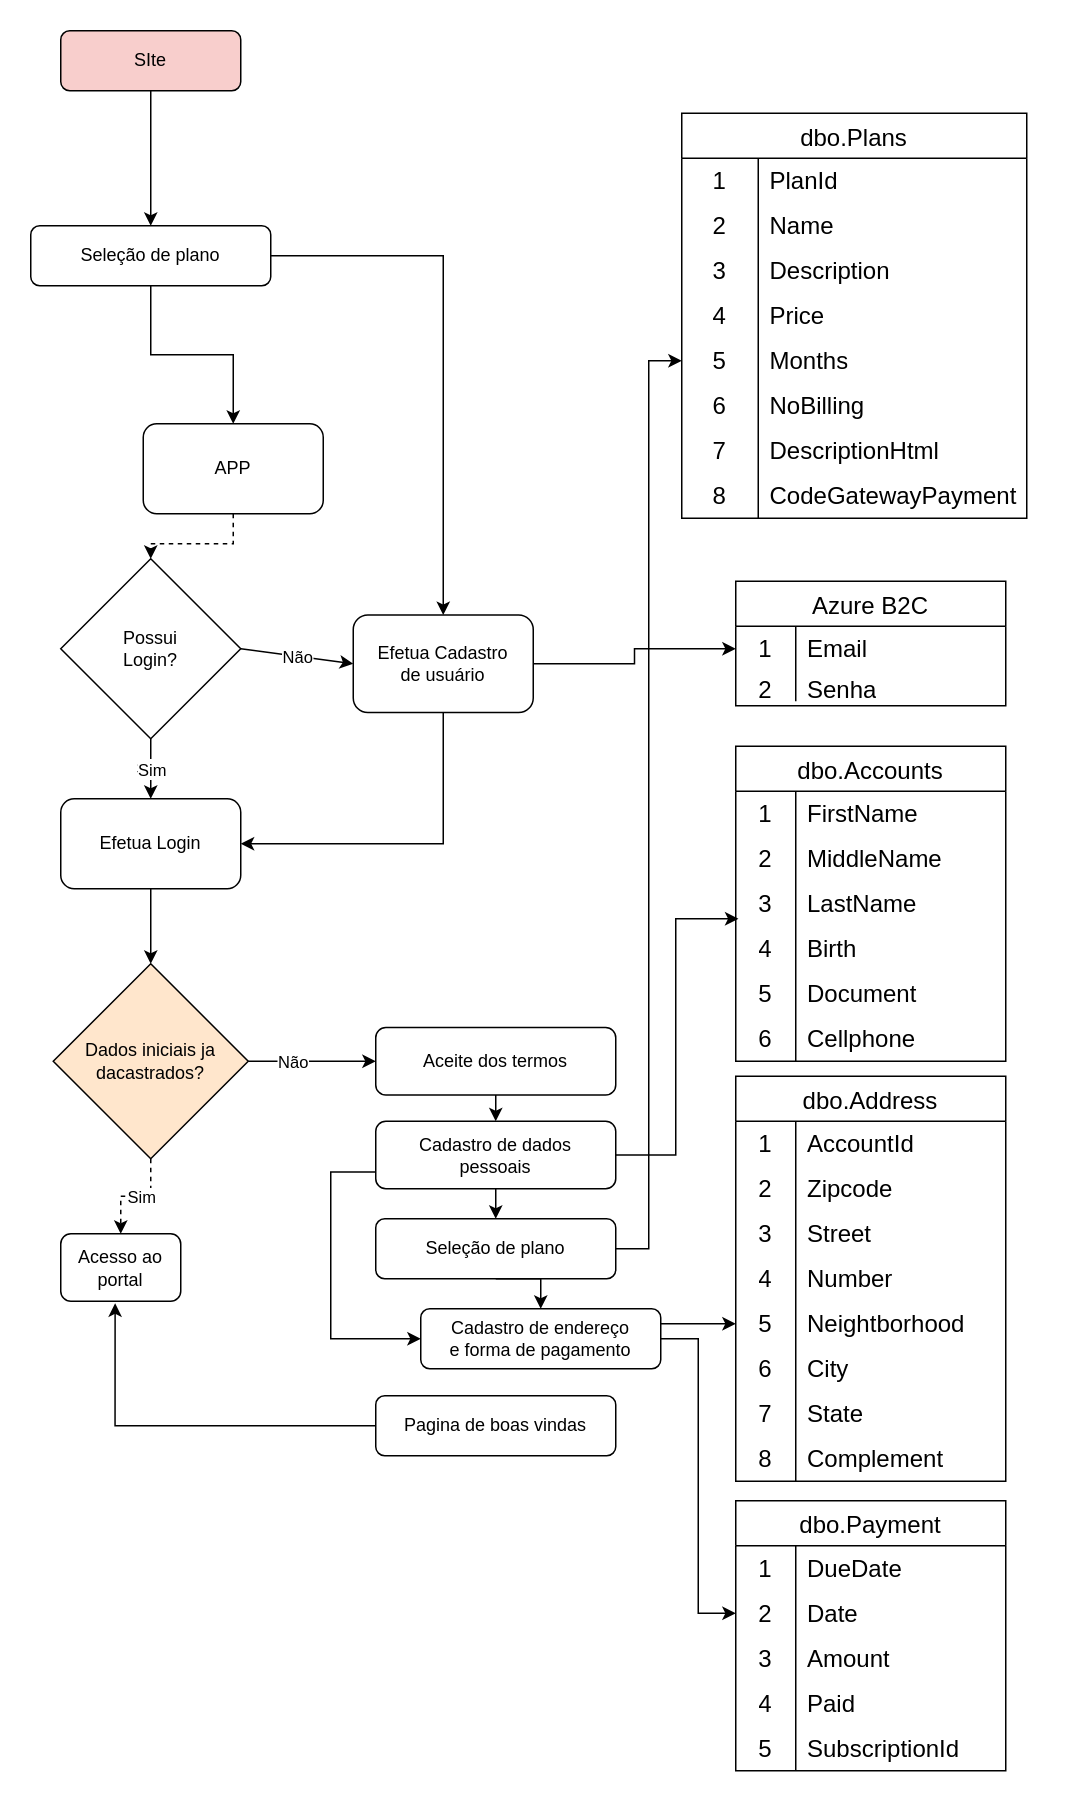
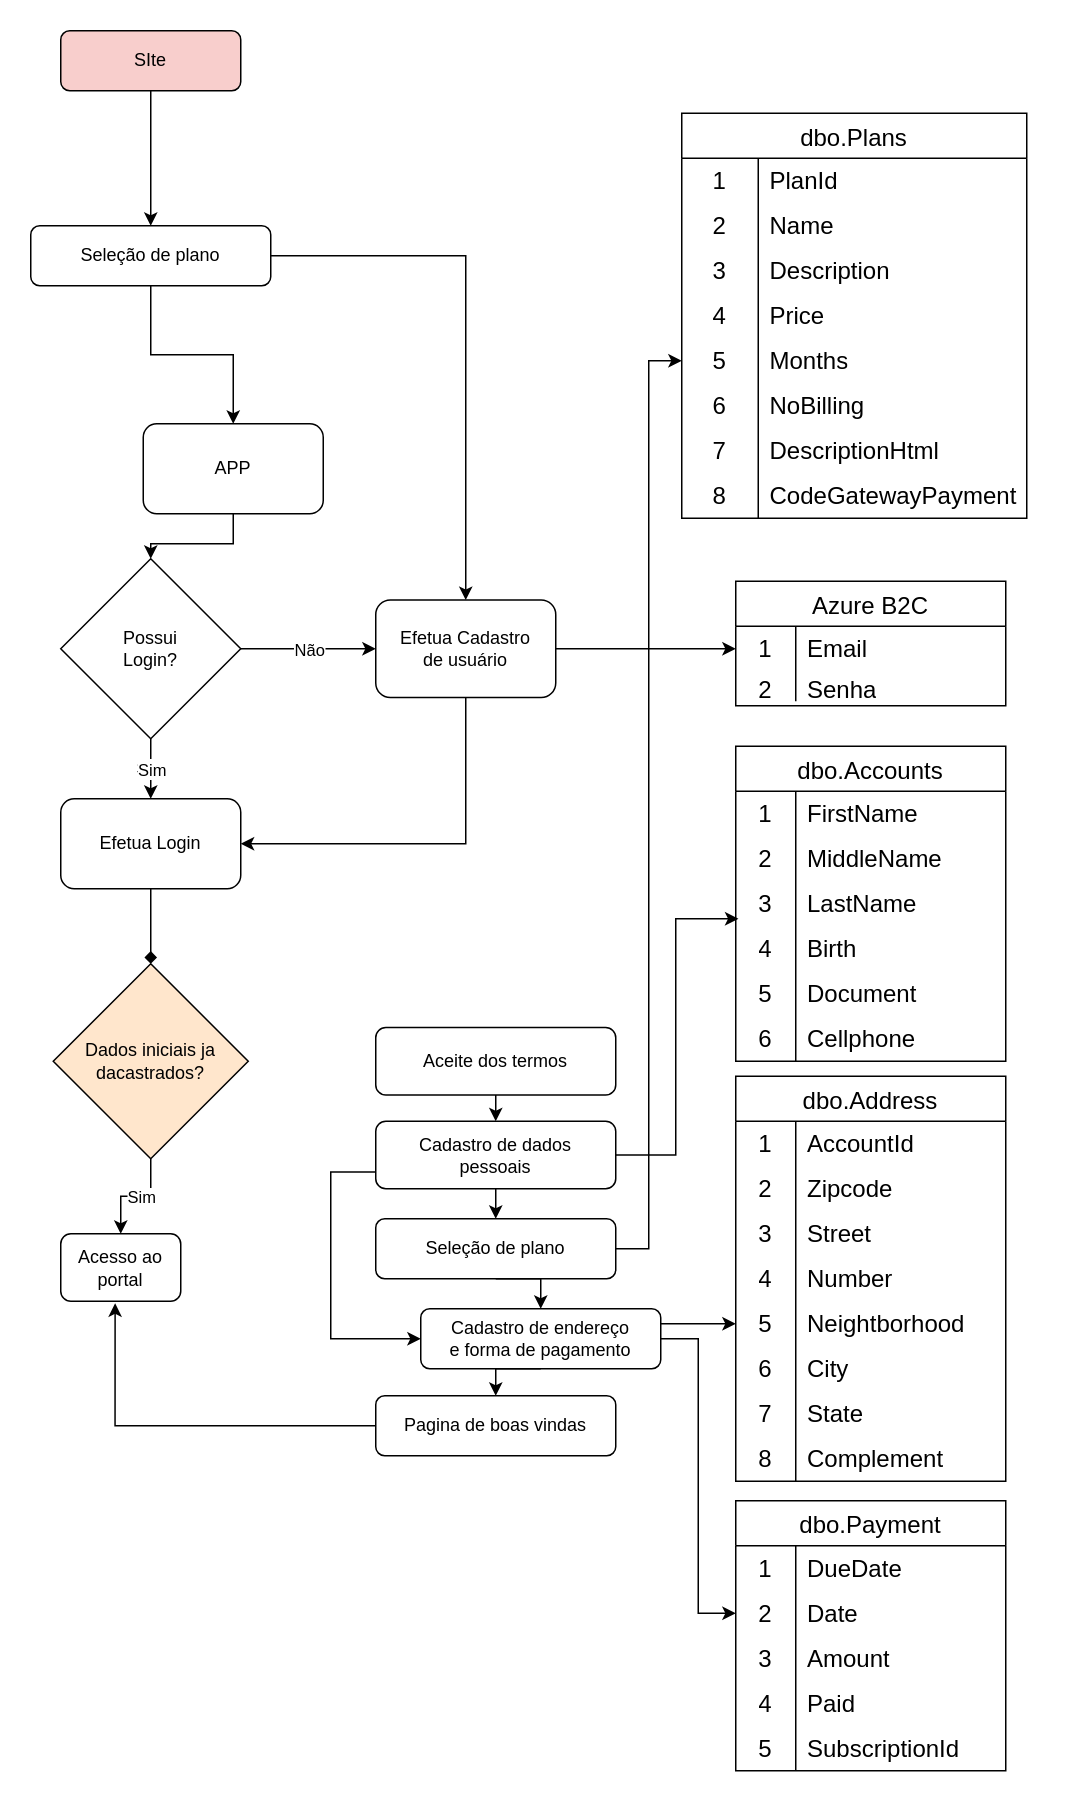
- <mxCell id="4" style="edgeStyle=orthogonalEdgeStyle;rounded=0;orthogonalLoop=1;jettySize=auto;html=1;exitX=0.5;exitY=1;exitDx=0;exitDy=0;entryX=0.5;entryY=0;entryDx=0;entryDy=0;dashed=1;" parent="1" source="5" target="6" edge="1"><mxGeometry relative="1" as="geometry" /></mxCell>
+ <mxCell id="4" style="edgeStyle=orthogonalEdgeStyle;rounded=0;orthogonalLoop=1;jettySize=auto;html=1;exitX=0.5;exitY=1;exitDx=0;exitDy=0;entryX=0.5;entryY=0;entryDx=0;entryDy=0;" parent="1" source="5" target="6" edge="1"><mxGeometry relative="1" as="geometry" /></mxCell>
- <mxCell id="12" value="Efetua Cadastro&lt;br&gt;de usuário" style="rounded=1;whiteSpace=wrap;html=1;" parent="1" vertex="1"><mxGeometry x="235" y="409.5" width="120" height="65" as="geometry" /></mxCell>
+ <mxCell id="12" value="Efetua Cadastro&lt;br&gt;de usuário" style="rounded=1;whiteSpace=wrap;html=1;" parent="1" vertex="1"><mxGeometry x="250" y="399.5" width="120" height="65" as="geometry" /></mxCell>
- <mxCell id="13" style="edgeStyle=orthogonalEdgeStyle;rounded=0;orthogonalLoop=1;jettySize=auto;html=1;entryX=0.5;entryY=0;entryDx=0;entryDy=0;" parent="1" source="14" target="19" edge="1"><mxGeometry relative="1" as="geometry" /></mxCell>
+ <mxCell id="13" style="edgeStyle=orthogonalEdgeStyle;rounded=0;orthogonalLoop=1;jettySize=auto;html=1;entryX=0.5;entryY=0;entryDx=0;entryDy=0;endArrow=diamond;" parent="1" source="14" target="19" edge="1"><mxGeometry relative="1" as="geometry" /></mxCell>
- <mxCell id="17" style="edgeStyle=orthogonalEdgeStyle;rounded=0;orthogonalLoop=1;jettySize=auto;html=1;exitX=1;exitY=0.5;exitDx=0;exitDy=0;entryX=0;entryY=0.5;entryDx=0;entryDy=0;" parent="1" source="19" target="30" edge="1"><mxGeometry relative="1" as="geometry" /></mxCell>
- <mxCell id="18" value="Não" style="edgeLabel;html=1;align=center;verticalAlign=middle;resizable=0;points=[];" parent="17" vertex="1" connectable="0"><mxGeometry x="-0.322" relative="1" as="geometry"><mxPoint as="offset" /></mxGeometry></mxCell>
- <mxCell id="15" style="edgeStyle=orthogonalEdgeStyle;rounded=0;orthogonalLoop=1;jettySize=auto;html=1;exitX=0.5;exitY=1;exitDx=0;exitDy=0;entryX=0.5;entryY=0;entryDx=0;entryDy=0;dashed=1;" parent="1" source="19" target="28" edge="1"><mxGeometry relative="1" as="geometry" /></mxCell>
+ <mxCell id="15" style="edgeStyle=orthogonalEdgeStyle;rounded=0;orthogonalLoop=1;jettySize=auto;html=1;exitX=0.5;exitY=1;exitDx=0;exitDy=0;entryX=0.5;entryY=0;entryDx=0;entryDy=0;" parent="1" source="19" target="28" edge="1"><mxGeometry relative="1" as="geometry" /></mxCell>
+ <mxCell id="61" style="edgeStyle=orthogonalEdgeStyle;rounded=0;orthogonalLoop=1;jettySize=auto;html=1;exitX=0.5;exitY=1;exitDx=0;exitDy=0;entryX=0.5;entryY=0;entryDx=0;entryDy=0;" parent="1" source="62" target="105" edge="1"><mxGeometry relative="1" as="geometry" /></mxCell>
